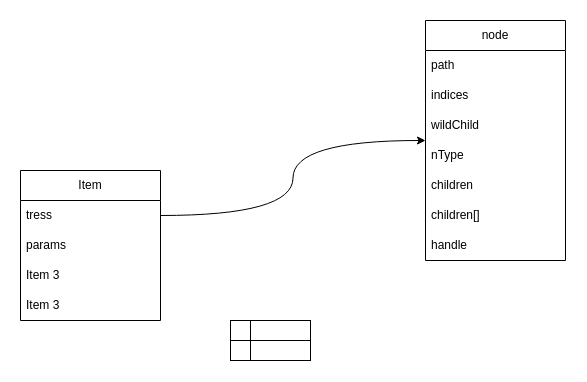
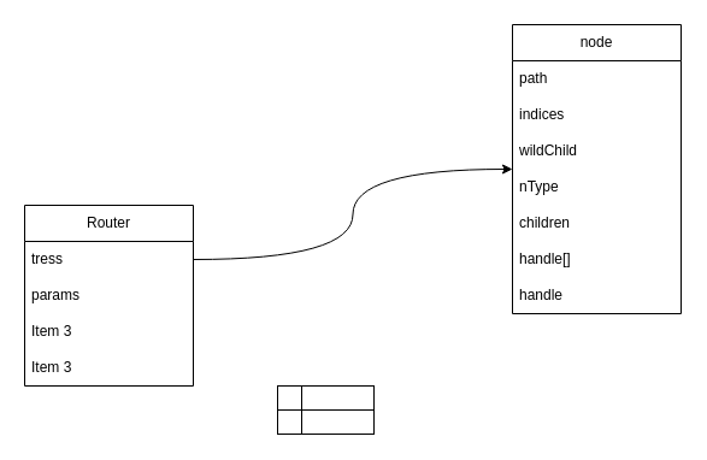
- <mxCell id="10" value="Item" style="swimlane;fontStyle=0;childLayout=stackLayout;horizontal=1;startSize=30;horizontalStack=0;resizeParent=1;resizeParentMax=0;resizeLast=0;collapsible=1;marginBottom=0;whiteSpace=wrap;html=1;" vertex="1" parent="1"><mxGeometry x="20" y="170" width="140" height="150" as="geometry" /></mxCell>
+ <mxCell id="10" value="Router" style="swimlane;fontStyle=0;childLayout=stackLayout;horizontal=1;startSize=30;horizontalStack=0;resizeParent=1;resizeParentMax=0;resizeLast=0;collapsible=1;marginBottom=0;whiteSpace=wrap;html=1;" vertex="1" parent="1"><mxGeometry x="20" y="170" width="140" height="150" as="geometry" /></mxCell>
- <mxCell id="8" value="children[]" style="text;strokeColor=none;fillColor=none;align=left;verticalAlign=middle;spacingLeft=4;spacingRight=4;overflow=hidden;points=[[0,0.5],[1,0.5]];portConstraint=eastwest;rotatable=0;whiteSpace=wrap;html=1;" vertex="1" parent="2"><mxGeometry y="180" width="140" height="30" as="geometry" /></mxCell>
+ <mxCell id="8" value="handle[]" style="text;strokeColor=none;fillColor=none;align=left;verticalAlign=middle;spacingLeft=4;spacingRight=4;overflow=hidden;points=[[0,0.5],[1,0.5]];portConstraint=eastwest;rotatable=0;whiteSpace=wrap;html=1;" vertex="1" parent="2"><mxGeometry y="180" width="140" height="30" as="geometry" /></mxCell>
